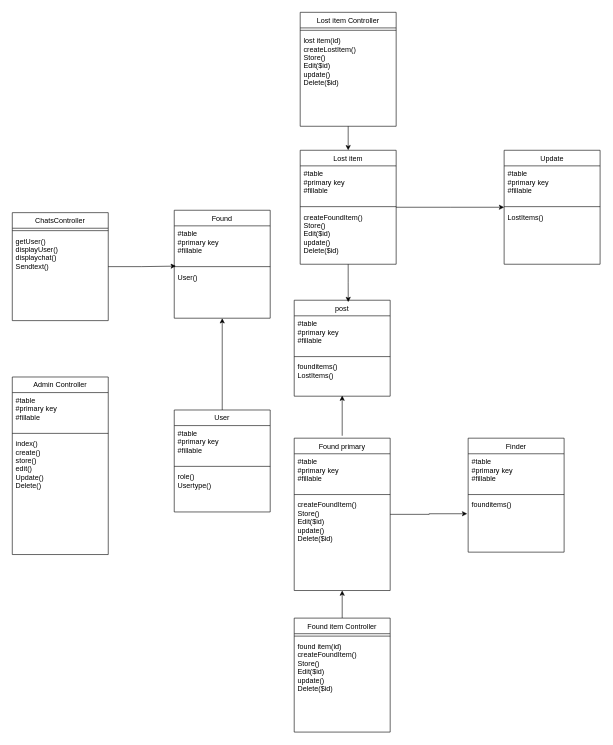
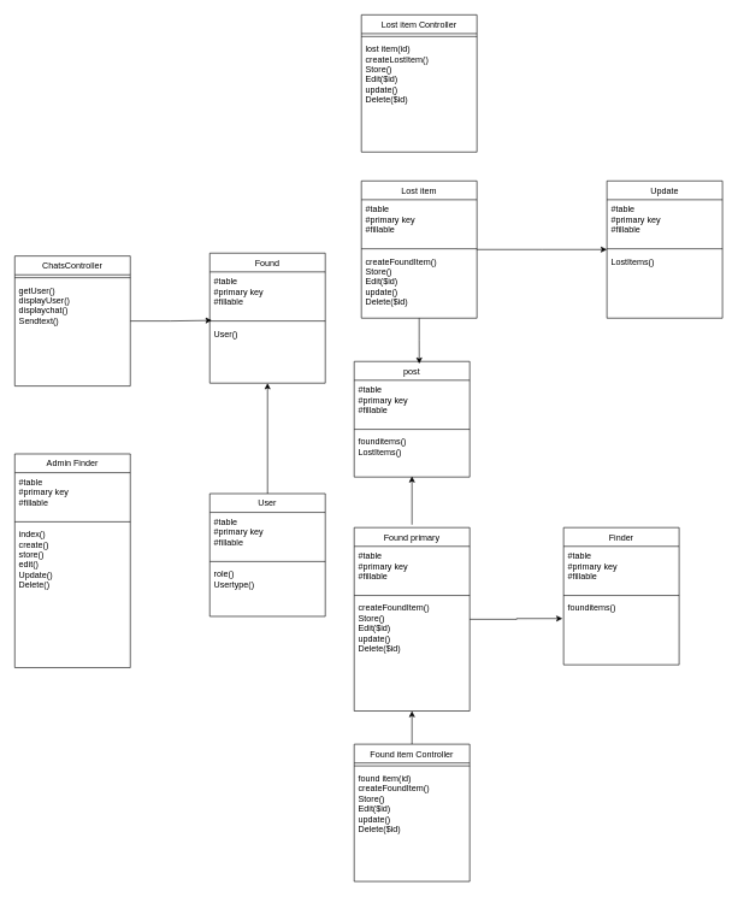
- <mxCell id="39" style="edgeStyle=orthogonalEdgeStyle;rounded=0;orthogonalLoop=1;jettySize=auto;html=1;entryX=0.5;entryY=0;entryDx=0;entryDy=0;" edge="1" parent="1" source="40" target="29"><mxGeometry relative="1" as="geometry" /></mxCell>
- <mxCell id="10" value="Admin Controller" style="swimlane;fontStyle=0;align=center;verticalAlign=top;childLayout=stackLayout;horizontal=1;startSize=26;horizontalStack=0;resizeParent=1;resizeLast=0;collapsible=1;marginBottom=0;rounded=0;shadow=0;strokeWidth=1;" parent="1" vertex="1"><mxGeometry x="20" y="628" width="160" height="296" as="geometry"><mxRectangle x="550" y="140" width="160" height="26" as="alternateBounds" /></mxGeometry></mxCell>
+ <mxCell id="10" value="Admin Finder" style="swimlane;fontStyle=0;align=center;verticalAlign=top;childLayout=stackLayout;horizontal=1;startSize=26;horizontalStack=0;resizeParent=1;resizeLast=0;collapsible=1;marginBottom=0;rounded=0;shadow=0;strokeWidth=1;" parent="1" vertex="1"><mxGeometry x="20" y="628" width="160" height="296" as="geometry"><mxRectangle x="550" y="140" width="160" height="26" as="alternateBounds" /></mxGeometry></mxCell>
